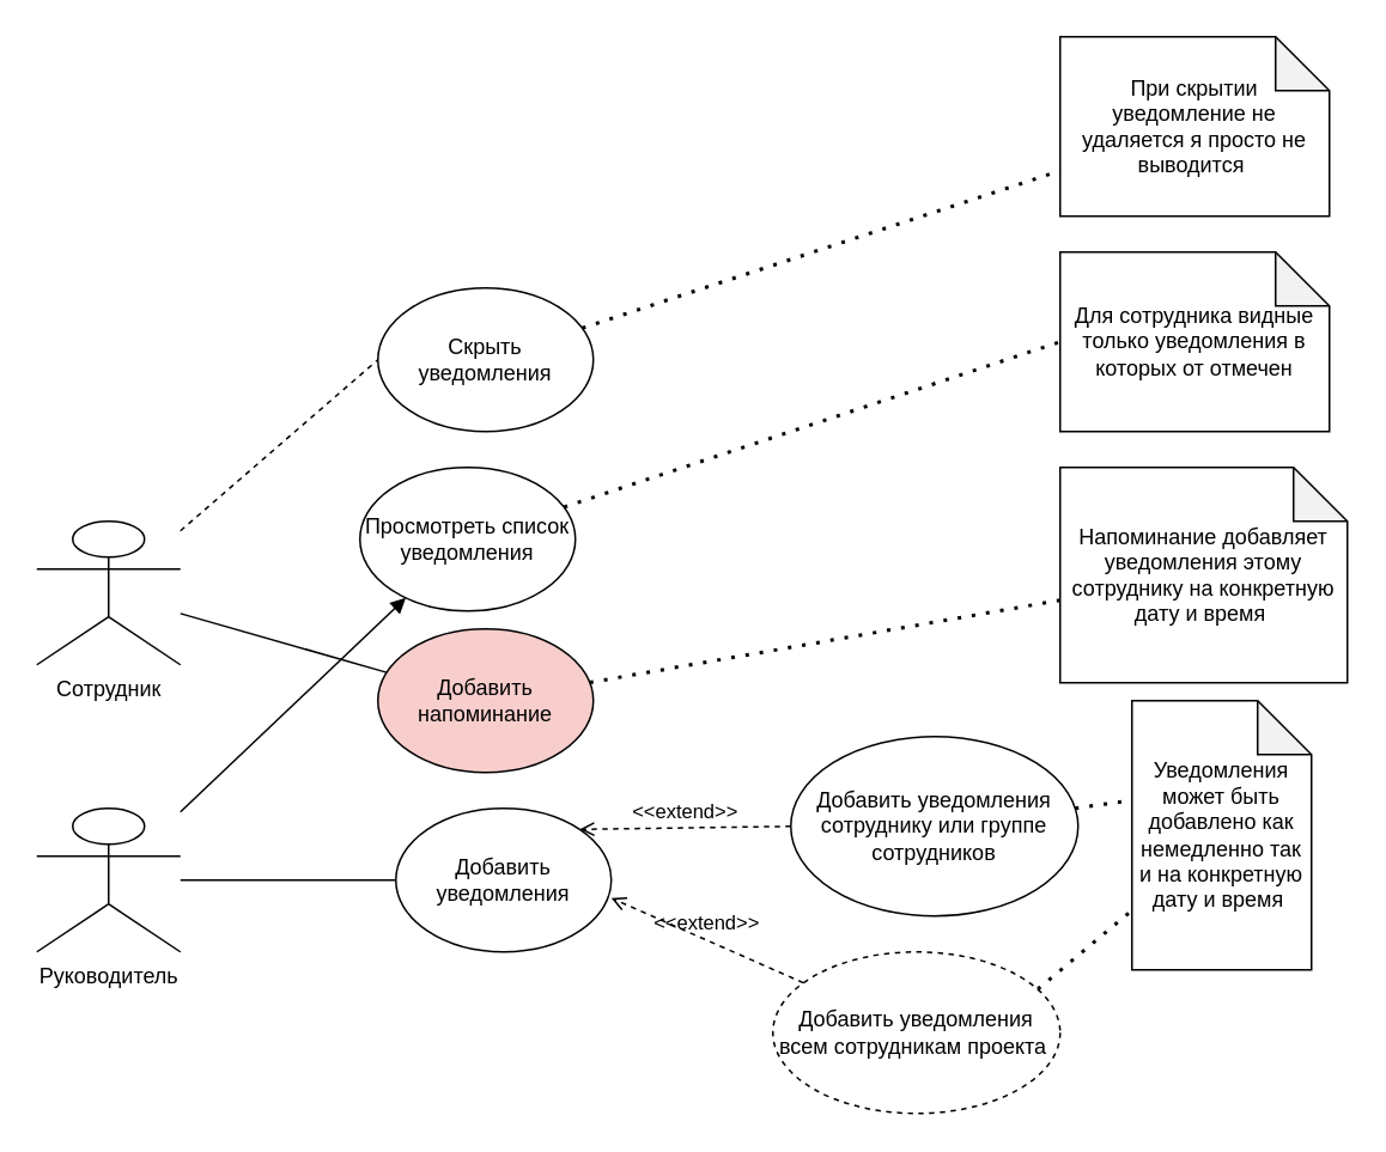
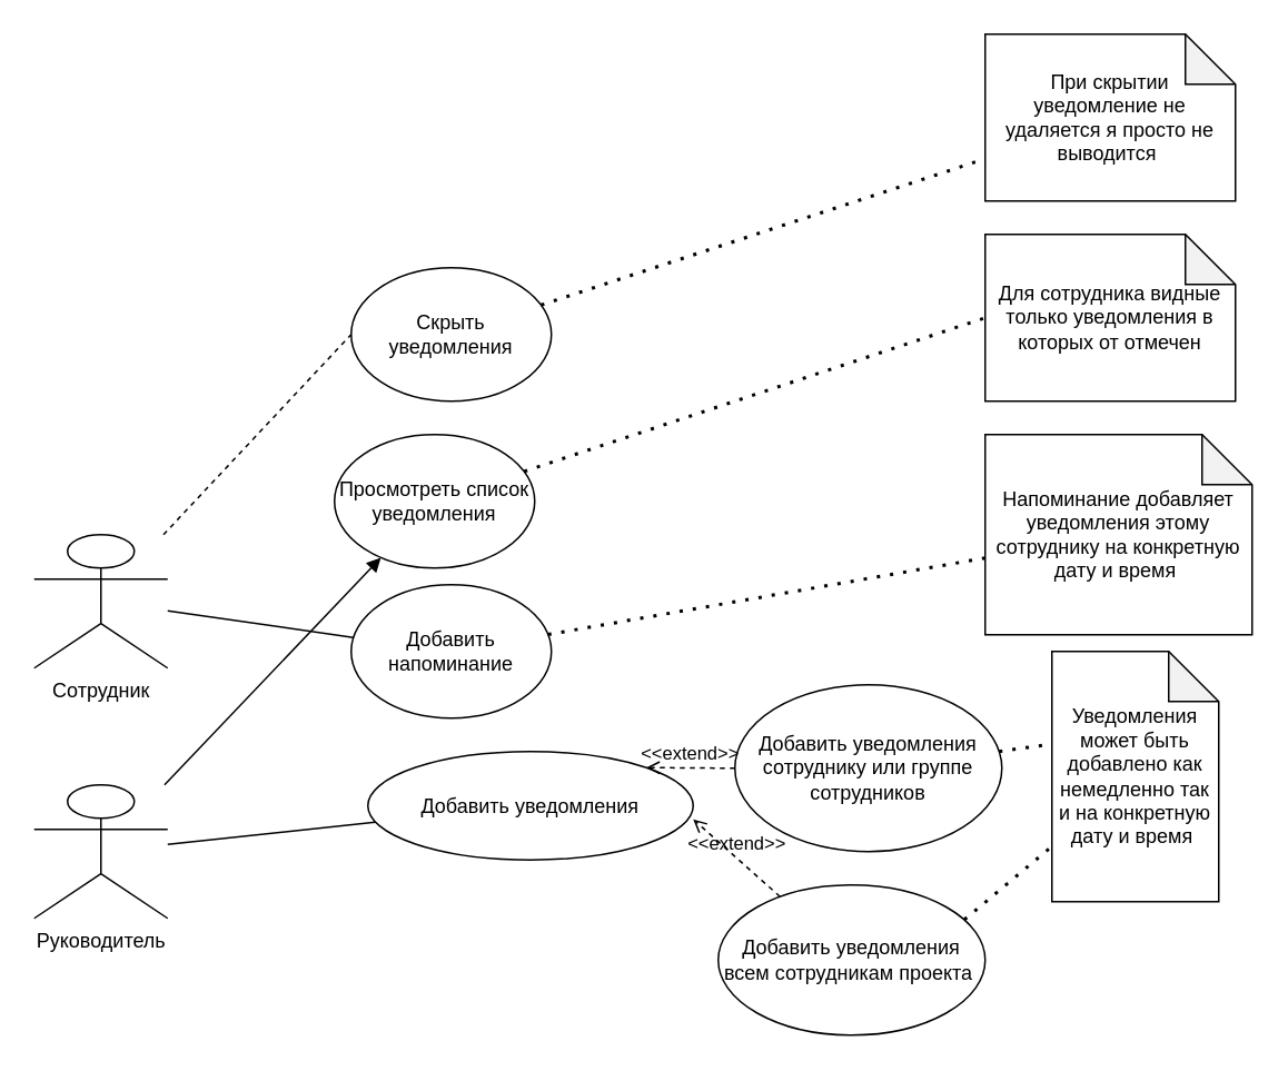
- <mxCell id="2" value="Сотрудник" style="shape=umlActor;verticalLabelPosition=bottom;verticalAlign=top;html=1;outlineConnect=0;" vertex="1" parent="1"><mxGeometry x="20" y="290" width="80" height="80" as="geometry" /></mxCell>
+ <mxCell id="2" value="Сотрудник" style="shape=umlActor;verticalLabelPosition=bottom;verticalAlign=top;html=1;outlineConnect=0;" vertex="1" parent="1"><mxGeometry x="20" y="320" width="80" height="80" as="geometry" /></mxCell>
- <mxCell id="6" value="Добавить напоминание" style="ellipse;whiteSpace=wrap;html=1;fillColor=#f8cecc;" vertex="1" parent="1"><mxGeometry x="210" y="350" width="120" height="80" as="geometry" /></mxCell>
+ <mxCell id="6" value="Добавить напоминание" style="ellipse;whiteSpace=wrap;html=1;" vertex="1" parent="1"><mxGeometry x="210" y="350" width="120" height="80" as="geometry" /></mxCell>
- <mxCell id="3" value="Руководитель" style="shape=umlActor;verticalLabelPosition=bottom;verticalAlign=top;html=1;outlineConnect=0;" vertex="1" parent="1"><mxGeometry x="20" y="450" width="80" height="80" as="geometry" /></mxCell>
+ <mxCell id="3" value="Руководитель" style="shape=umlActor;verticalLabelPosition=bottom;verticalAlign=top;html=1;outlineConnect=0;" vertex="1" parent="1"><mxGeometry x="20" y="470" width="80" height="80" as="geometry" /></mxCell>
- <mxCell id="7" value="Добавить уведомления" style="ellipse;whiteSpace=wrap;html=1;" vertex="1" parent="1"><mxGeometry x="220" y="450" width="120" height="80" as="geometry" /></mxCell>
+ <mxCell id="7" value="Добавить уведомления" style="ellipse;whiteSpace=wrap;html=1;" vertex="1" parent="1"><mxGeometry x="220" y="450" width="195" height="65" as="geometry" /></mxCell>
- <mxCell id="11" value="Добавить уведомления всем сотрудникам проекта&amp;nbsp;" style="ellipse;whiteSpace=wrap;html=1;dashed=1;" vertex="1" parent="1"><mxGeometry x="430" y="530" width="160" height="90" as="geometry" /></mxCell>
+ <mxCell id="11" value="Добавить уведомления всем сотрудникам проекта&amp;nbsp;" style="ellipse;whiteSpace=wrap;html=1;" vertex="1" parent="1"><mxGeometry x="430" y="530" width="160" height="90" as="geometry" /></mxCell>
